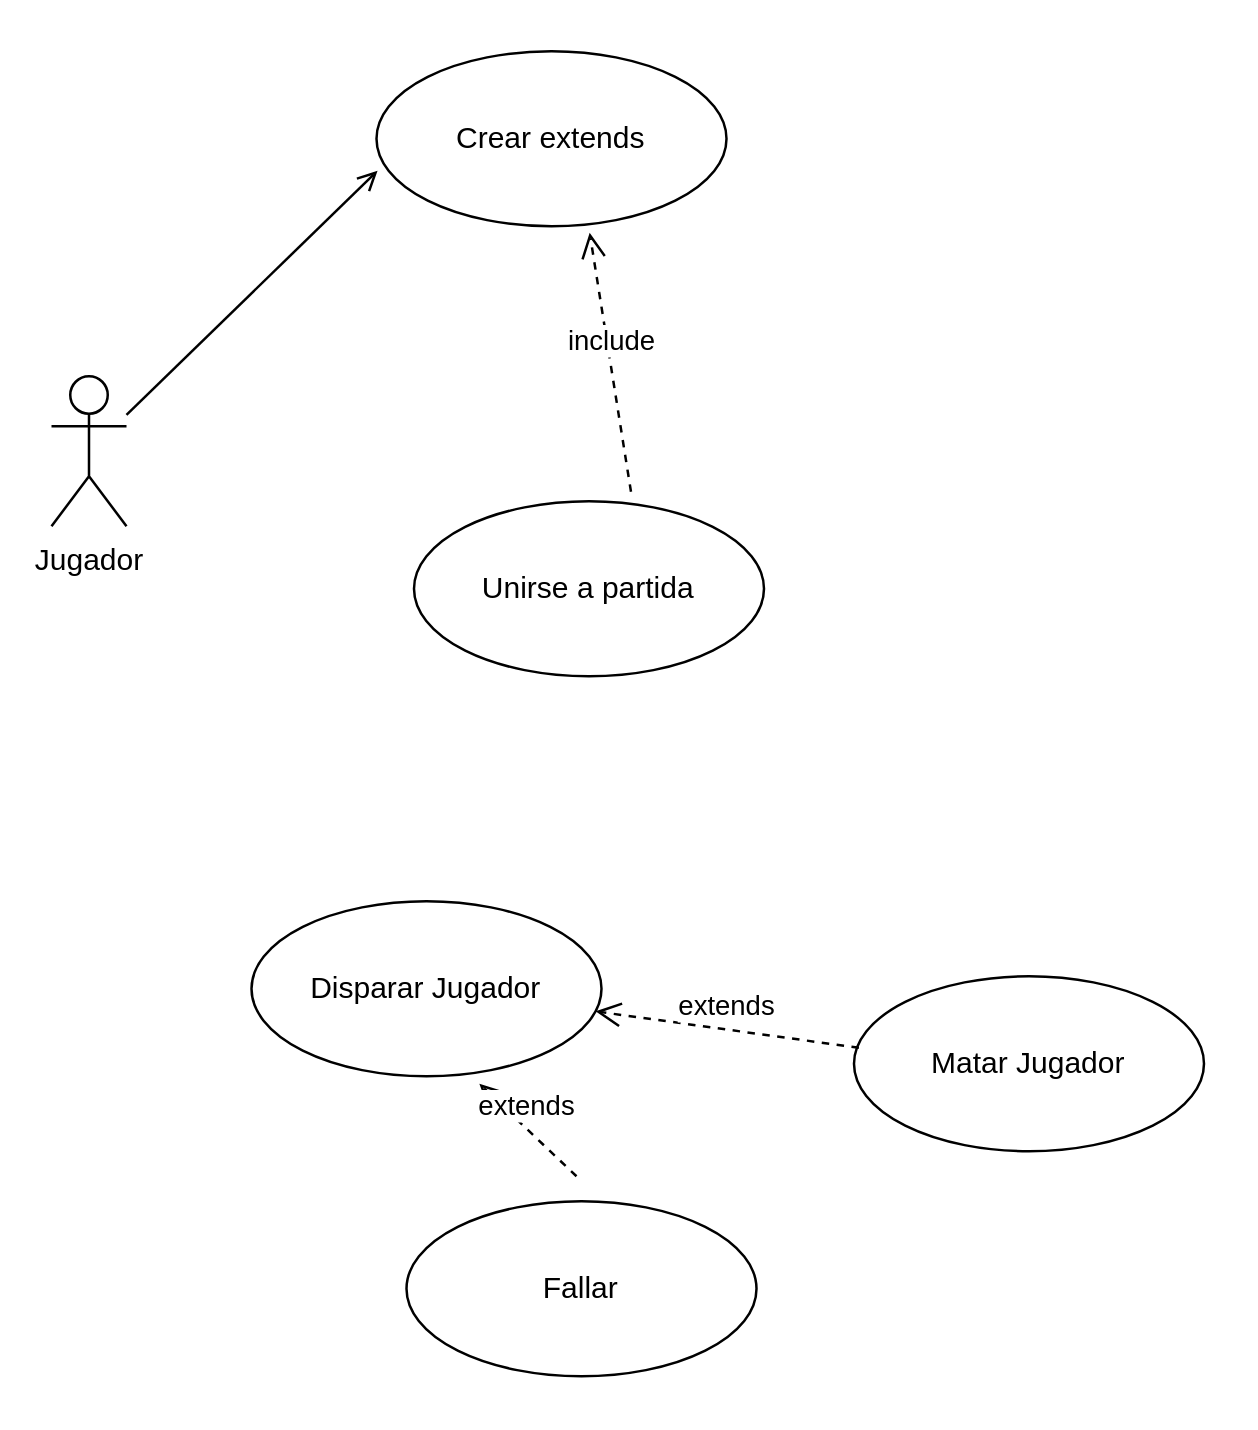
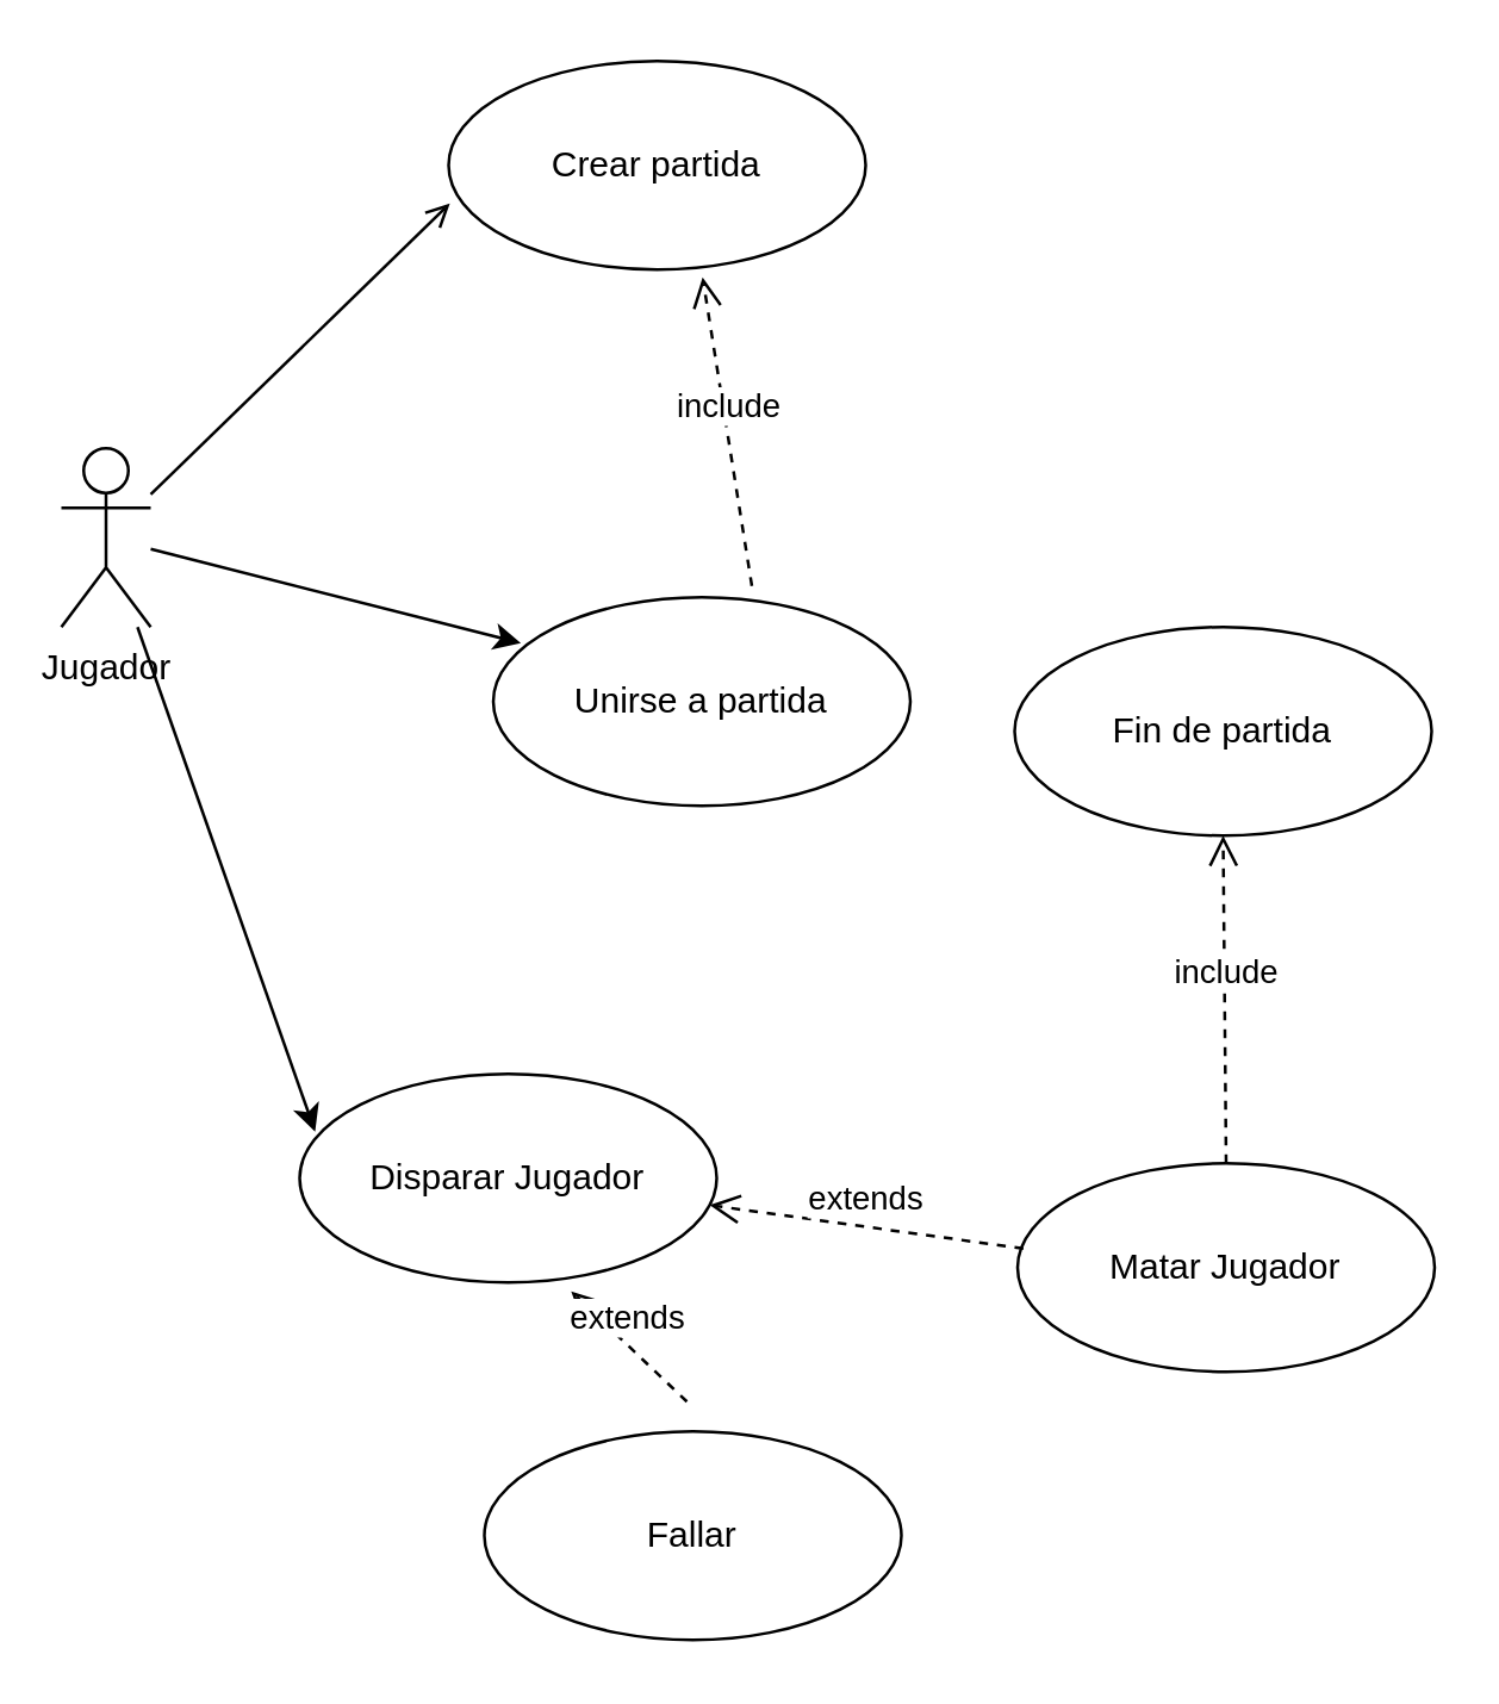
- <mxCell id="3" value="Crear extends" style="ellipse;whiteSpace=wrap;html=1;" vertex="1" parent="1"><mxGeometry x="150" y="20" width="140" height="70" as="geometry" /></mxCell>
+ <mxCell id="3" value="Crear partida" style="ellipse;whiteSpace=wrap;html=1;" vertex="1" parent="1"><mxGeometry x="150" y="20" width="140" height="70" as="geometry" /></mxCell>
+ <mxCell id="6" value="" style="endArrow=classic;html=1;entryX=0.066;entryY=0.22;entryDx=0;entryDy=0;entryPerimeter=0;" edge="1" parent="1" source="2" target="4"><mxGeometry width="50" height="50" relative="1" as="geometry"><mxPoint x="210" y="290" as="sourcePoint" /><mxPoint x="260" y="240" as="targetPoint" /></mxGeometry></mxCell>
+ <mxCell id="12" value="Fin de partida" style="ellipse;whiteSpace=wrap;html=1;" vertex="1" parent="1"><mxGeometry x="340" y="210" width="140" height="70" as="geometry" /></mxCell>
+ <mxCell id="9" value="" style="endArrow=classic;html=1;entryX=0.037;entryY=0.277;entryDx=0;entryDy=0;entryPerimeter=0;" edge="1" parent="1" source="2" target="8"><mxGeometry width="50" height="50" relative="1" as="geometry"><mxPoint x="210" y="290" as="sourcePoint" /><mxPoint x="260" y="240" as="targetPoint" /></mxGeometry></mxCell>
+ <mxCell id="15" value="include" style="html=1;verticalAlign=bottom;endArrow=open;dashed=1;endSize=8;exitX=0.5;exitY=0;exitDx=0;exitDy=0;entryX=0.5;entryY=1;entryDx=0;entryDy=0;" edge="1" parent="1" source="10" target="12"><mxGeometry relative="1" as="geometry"><mxPoint x="270" y="270" as="sourcePoint" /><mxPoint x="190" y="270" as="targetPoint" /></mxGeometry></mxCell>
